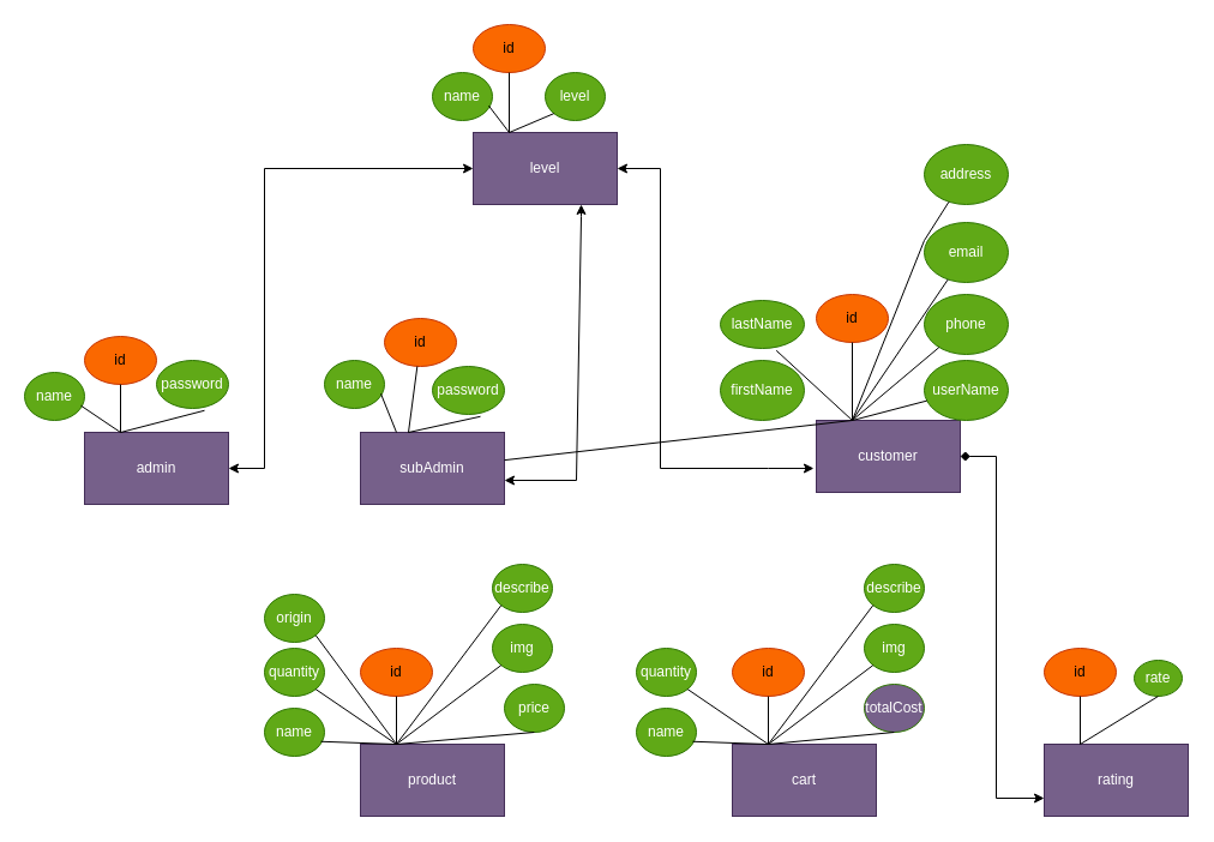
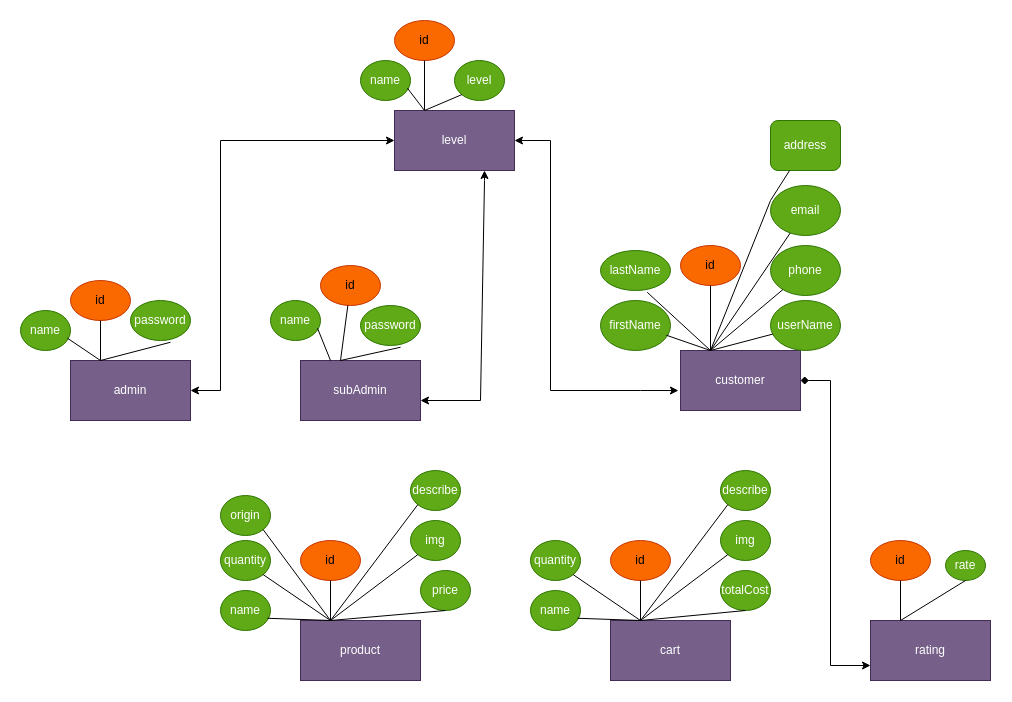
- <mxCell id="29" value="address" style="ellipse;whiteSpace=wrap;html=1;fillColor=#60a917;fontColor=#ffffff;strokeColor=#2D7600;" vertex="1" parent="1"><mxGeometry x="770" y="120" width="70" height="50" as="geometry" /></mxCell>
+ <mxCell id="29" value="address" style="whiteSpace=wrap;html=1;fillColor=#60a917;fontColor=#ffffff;strokeColor=#2D7600;rounded=1;" vertex="1" parent="1"><mxGeometry x="770" y="120" width="70" height="50" as="geometry" /></mxCell>
- <mxCell id="21" value="" style="endArrow=none;html=1;rounded=0;exitX=0.25;exitY=0;exitDx=0;exitDy=0;" edge="1" parent="1" source="16" target="9"><mxGeometry width="50" height="50" relative="1" as="geometry"><mxPoint x="660" y="360" as="sourcePoint" /><mxPoint x="650.02" y="321.76" as="targetPoint" /></mxGeometry></mxCell>
+ <mxCell id="21" value="" style="endArrow=none;html=1;rounded=0;entryX=0.94;entryY=0.694;entryDx=0;entryDy=0;entryPerimeter=0;exitX=0.25;exitY=0;exitDx=0;exitDy=0;" edge="1" parent="1" source="16" target="18"><mxGeometry width="50" height="50" relative="1" as="geometry"><mxPoint x="660" y="360" as="sourcePoint" /><mxPoint x="650.02" y="321.76" as="targetPoint" /></mxGeometry></mxCell>
- <mxCell id="61" value="totalCost" style="ellipse;whiteSpace=wrap;html=1;fillColor=#76608a;fontColor=#ffffff;strokeColor=#2D7600;" vertex="1" parent="1"><mxGeometry x="720" y="570" width="50" height="40" as="geometry" /></mxCell>
+ <mxCell id="61" value="totalCost" style="ellipse;whiteSpace=wrap;html=1;fillColor=#60a917;fontColor=#ffffff;strokeColor=#2D7600;" vertex="1" parent="1"><mxGeometry x="720" y="570" width="50" height="40" as="geometry" /></mxCell>
